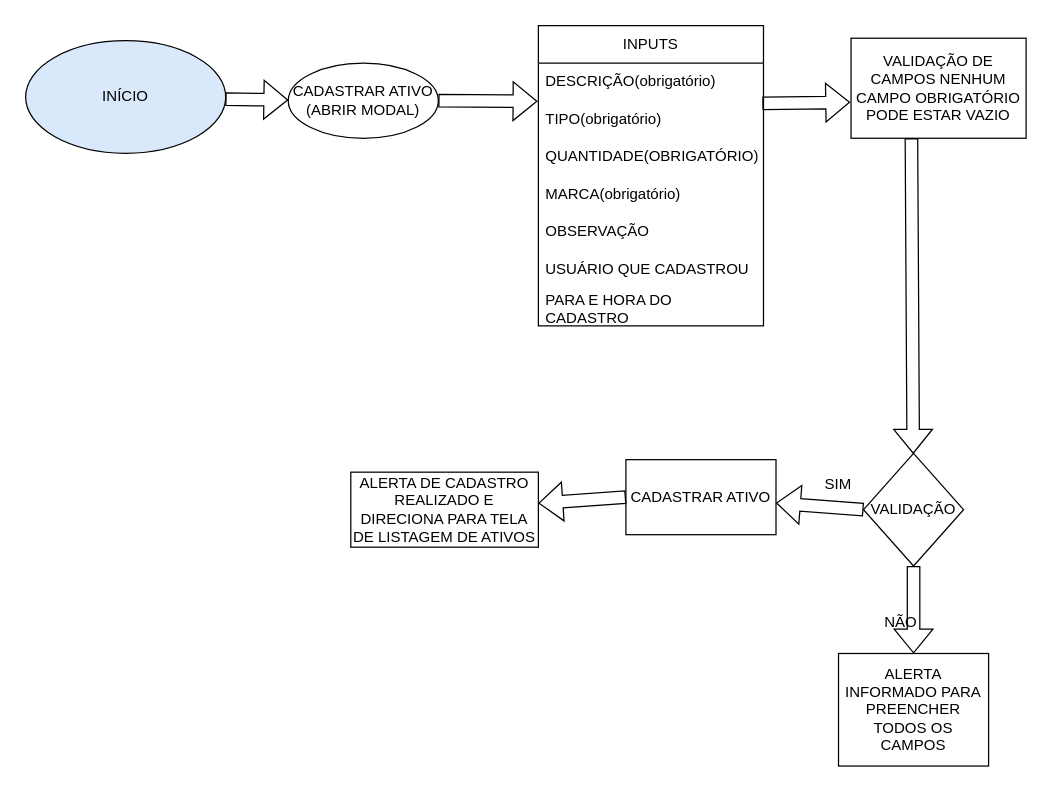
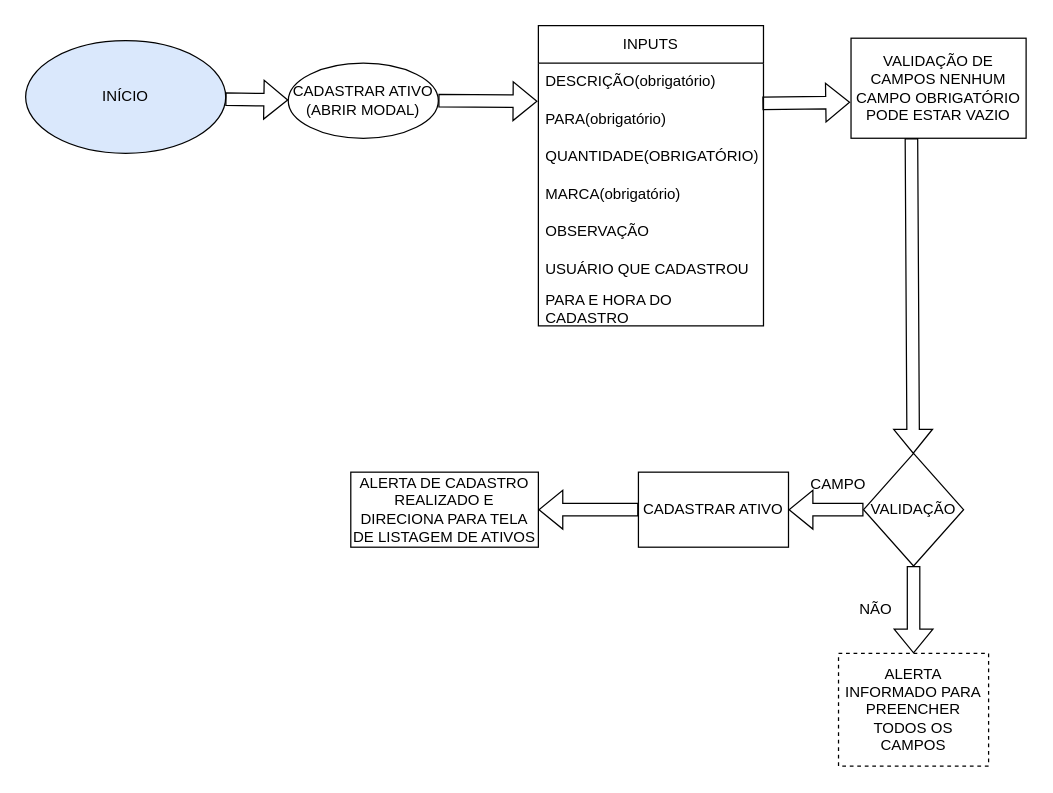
- <mxCell id="5" value="TIPO(obrigatório)" style="text;strokeColor=none;fillColor=none;align=left;verticalAlign=middle;spacingLeft=4;spacingRight=4;overflow=hidden;points=[[0,0.5],[1,0.5]];portConstraint=eastwest;rotatable=0;whiteSpace=wrap;html=1;" parent="3" vertex="1"><mxGeometry y="60" width="180" height="30" as="geometry" /></mxCell>
+ <mxCell id="5" value="PARA(obrigatório)" style="text;strokeColor=none;fillColor=none;align=left;verticalAlign=middle;spacingLeft=4;spacingRight=4;overflow=hidden;points=[[0,0.5],[1,0.5]];portConstraint=eastwest;rotatable=0;whiteSpace=wrap;html=1;" parent="3" vertex="1"><mxGeometry y="60" width="180" height="30" as="geometry" /></mxCell>
- <mxCell id="20" value="SIM" style="text;strokeColor=none;align=center;fillColor=none;html=1;verticalAlign=middle;whiteSpace=wrap;rounded=0;" parent="1" vertex="1"><mxGeometry x="640" y="372" width="60" height="30" as="geometry" /></mxCell>
+ <mxCell id="20" value="CAMPO" style="text;strokeColor=none;align=center;fillColor=none;html=1;verticalAlign=middle;whiteSpace=wrap;rounded=0;" parent="1" vertex="1"><mxGeometry x="640" y="372" width="60" height="30" as="geometry" /></mxCell>
- <mxCell id="19" value="CADASTRAR ATIVO" style="rounded=0;whiteSpace=wrap;html=1;" parent="1" vertex="1"><mxGeometry x="500" y="367" width="120" height="60" as="geometry" /></mxCell>
+ <mxCell id="19" value="CADASTRAR ATIVO" style="rounded=0;whiteSpace=wrap;html=1;" parent="1" vertex="1"><mxGeometry x="510" y="377" width="120" height="60" as="geometry" /></mxCell>
- <mxCell id="23" value="NÃO" style="text;strokeColor=none;align=center;fillColor=none;html=1;verticalAlign=middle;whiteSpace=wrap;rounded=0;" parent="1" vertex="1"><mxGeometry x="690" y="482" width="60" height="30" as="geometry" /></mxCell>
+ <mxCell id="23" value="NÃO" style="text;strokeColor=none;align=center;fillColor=none;html=1;verticalAlign=middle;whiteSpace=wrap;rounded=0;" parent="1" vertex="1"><mxGeometry x="670" y="472" width="60" height="30" as="geometry" /></mxCell>
- <mxCell id="22" value="ALERTA INFORMADO PARA PREENCHER TODOS OS CAMPOS" style="rounded=0;whiteSpace=wrap;html=1;" parent="1" vertex="1"><mxGeometry x="670" y="522" width="120" height="90" as="geometry" /></mxCell>
+ <mxCell id="22" value="ALERTA INFORMADO PARA PREENCHER TODOS OS CAMPOS" style="rounded=0;whiteSpace=wrap;html=1;dashed=1;" parent="1" vertex="1"><mxGeometry x="670" y="522" width="120" height="90" as="geometry" /></mxCell>
